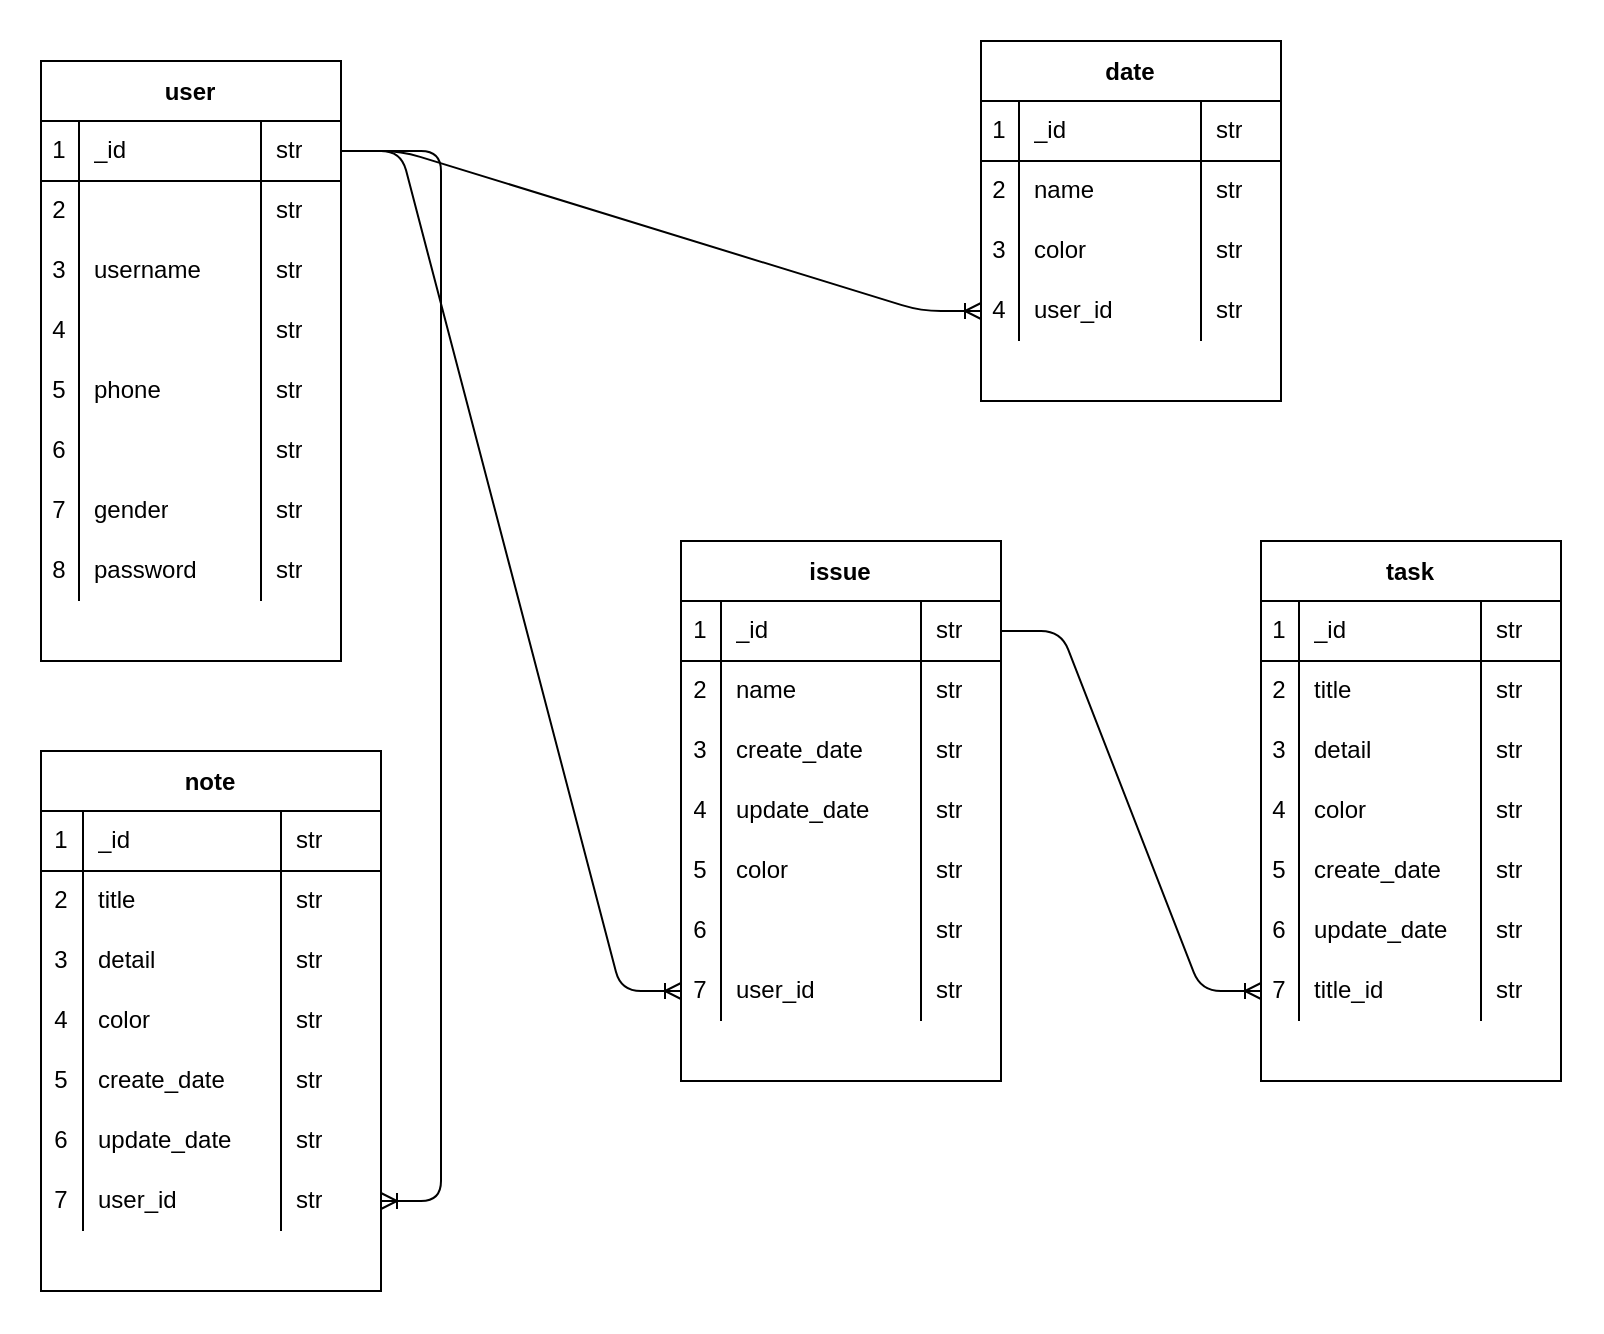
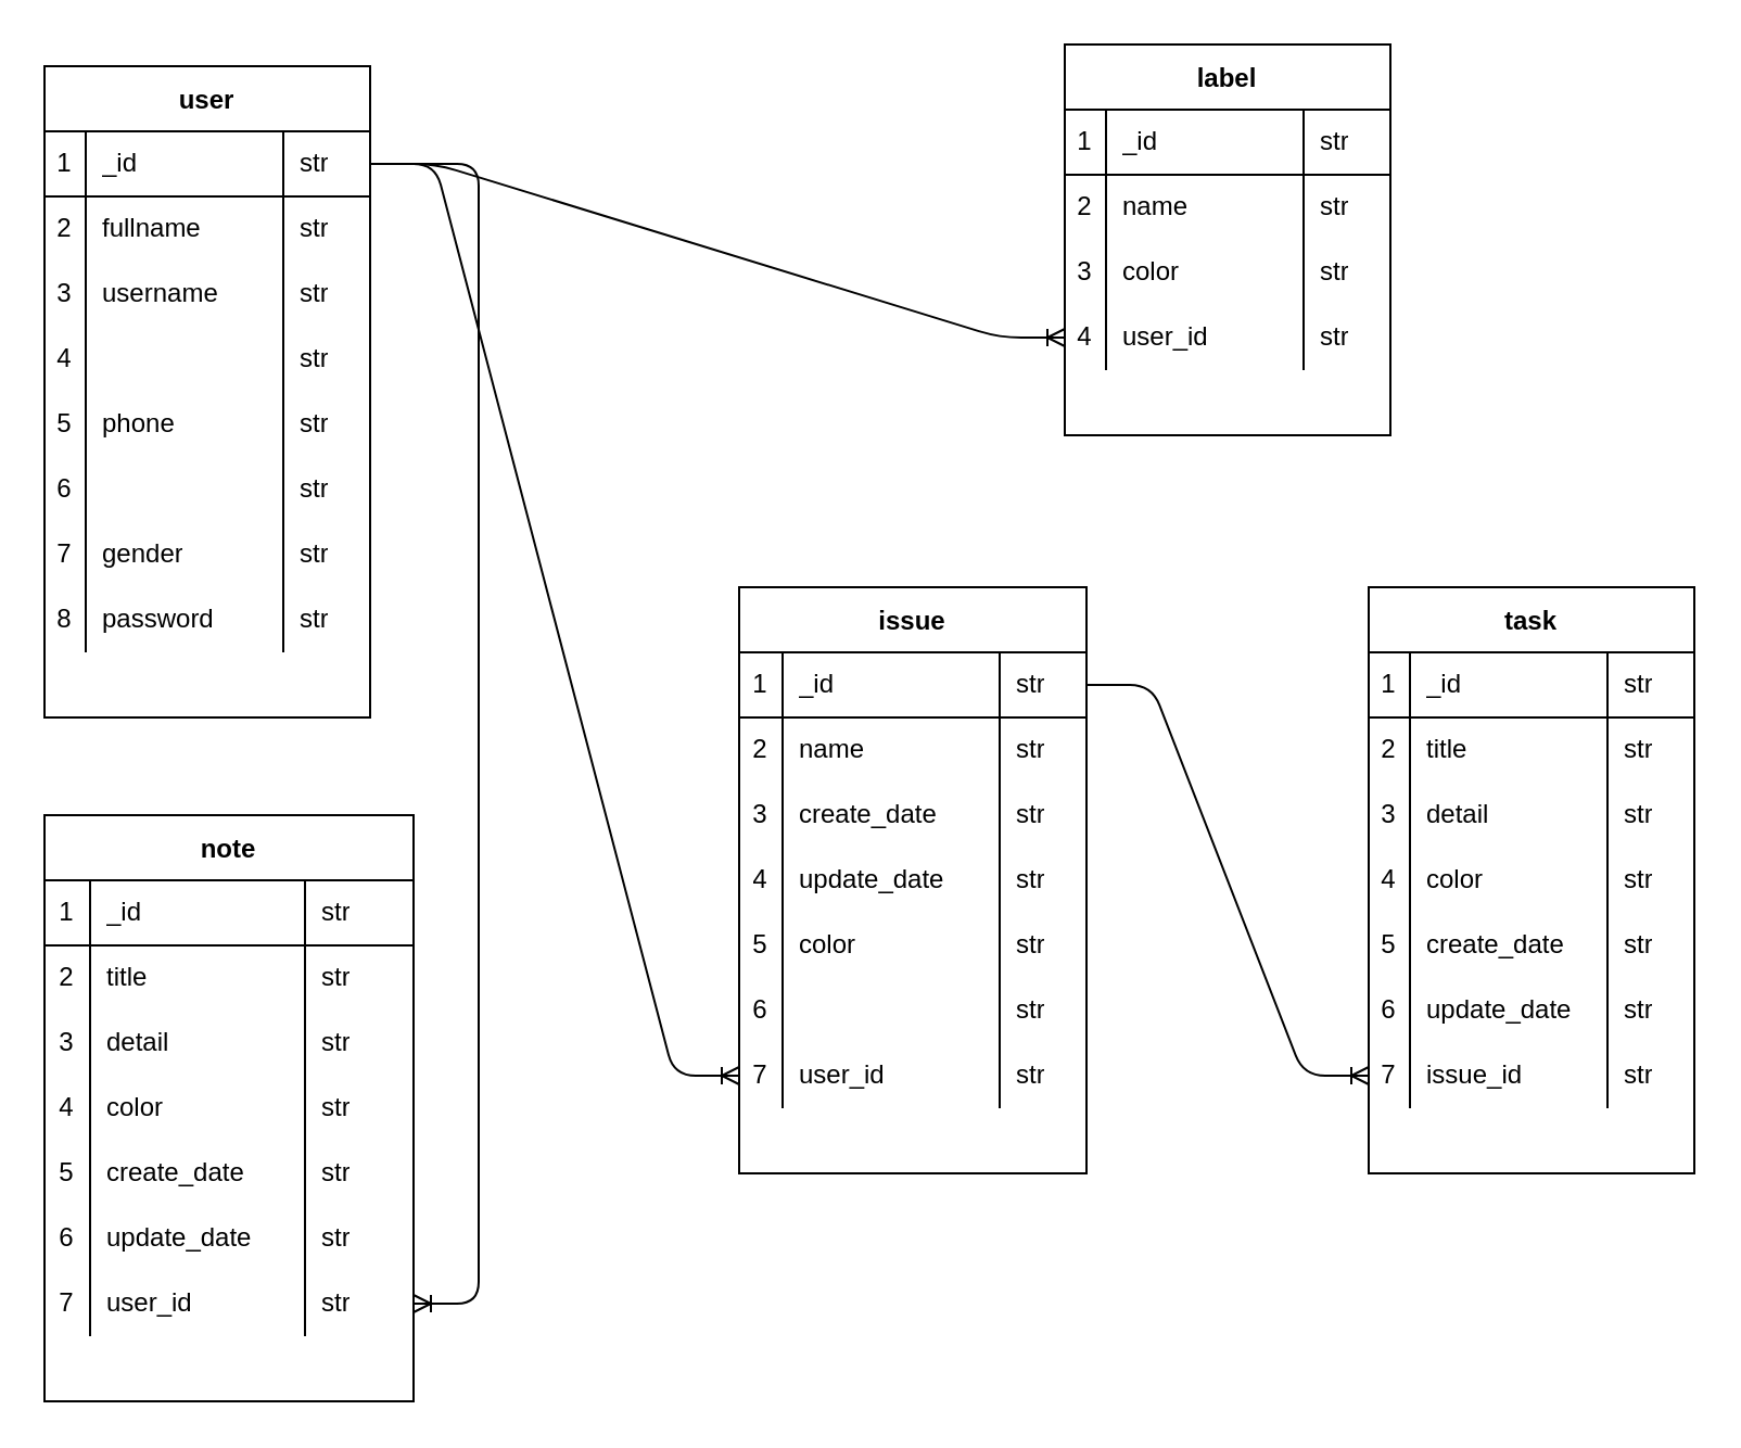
- <mxCell id="119" value="date" style="shape=table;startSize=30;container=1;collapsible=0;childLayout=tableLayout;fixedRows=1;rowLines=0;fontStyle=1;align=center;" vertex="1" parent="1"><mxGeometry x="490" y="20" width="150" height="180" as="geometry" /></mxCell>
+ <mxCell id="119" value="label" style="shape=table;startSize=30;container=1;collapsible=0;childLayout=tableLayout;fixedRows=1;rowLines=0;fontStyle=1;align=center;" vertex="1" parent="1"><mxGeometry x="490" y="20" width="150" height="180" as="geometry" /></mxCell>
+ <mxCell id="9" value="fullname&lt;br&gt;" style="shape=partialRectangle;html=1;whiteSpace=wrap;connectable=0;fillColor=none;top=0;left=0;bottom=0;right=0;align=left;spacingLeft=6;overflow=hidden;" vertex="1" parent="7"><mxGeometry x="19" width="91" height="30" as="geometry" /></mxCell>
- <mxCell id="117" value="title_id" style="shape=partialRectangle;html=1;whiteSpace=wrap;connectable=0;fillColor=none;top=0;left=0;bottom=0;right=0;align=left;spacingLeft=6;overflow=hidden;" vertex="1" parent="115"><mxGeometry x="19" width="91" height="30" as="geometry" /></mxCell>
+ <mxCell id="117" value="issue_id" style="shape=partialRectangle;html=1;whiteSpace=wrap;connectable=0;fillColor=none;top=0;left=0;bottom=0;right=0;align=left;spacingLeft=6;overflow=hidden;" vertex="1" parent="115"><mxGeometry x="19" width="91" height="30" as="geometry" /></mxCell>
